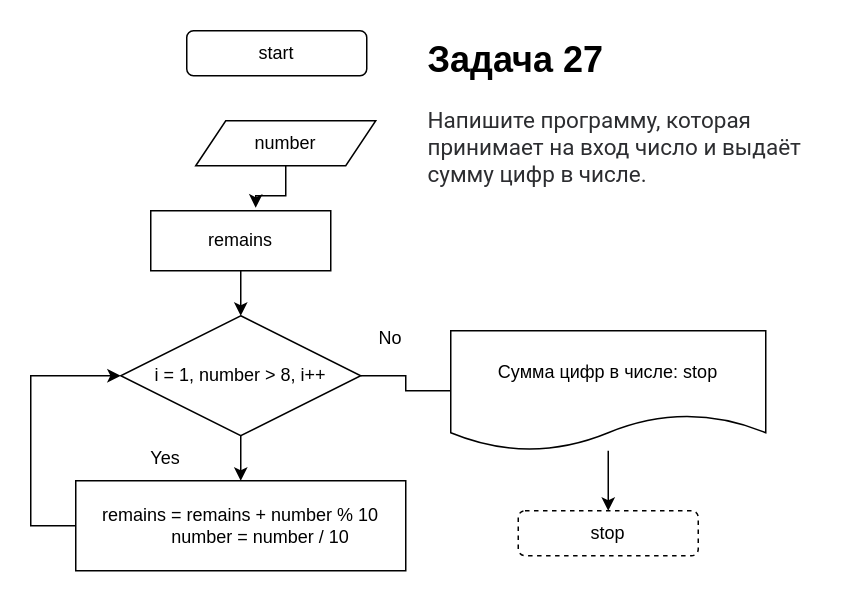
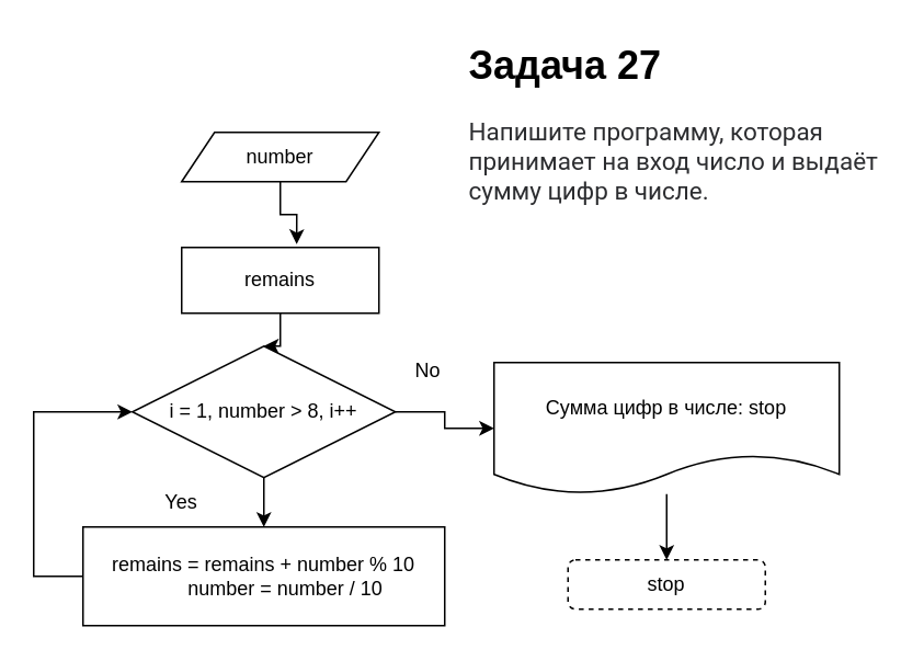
- <mxCell id="2" value="start" style="rounded=1;whiteSpace=wrap;html=1;" vertex="1" parent="1"><mxGeometry x="124" y="20" width="120" height="30" as="geometry" /></mxCell>
- <mxCell id="4" value="number" style="shape=parallelogram;perimeter=parallelogramPerimeter;whiteSpace=wrap;html=1;fixedSize=1;" vertex="1" parent="1"><mxGeometry x="130" y="80" width="120" height="30" as="geometry" /></mxCell>
+ <mxCell id="4" value="number" style="shape=parallelogram;perimeter=parallelogramPerimeter;whiteSpace=wrap;html=1;fixedSize=1;" vertex="1" parent="1"><mxGeometry x="110" y="80" width="120" height="30" as="geometry" /></mxCell>
- <mxCell id="6" value="remains" style="rounded=0;whiteSpace=wrap;html=1;" vertex="1" parent="1"><mxGeometry x="100" y="140" width="120" height="40" as="geometry" /></mxCell>
+ <mxCell id="6" value="remains" style="rounded=0;whiteSpace=wrap;html=1;" vertex="1" parent="1"><mxGeometry x="110" y="150" width="120" height="40" as="geometry" /></mxCell>
- <mxCell id="8" style="edgeStyle=orthogonalEdgeStyle;rounded=0;orthogonalLoop=1;jettySize=auto;html=1;endArrow=none;" edge="1" parent="1" source="9" target="14"><mxGeometry relative="1" as="geometry" /></mxCell>
+ <mxCell id="8" style="edgeStyle=orthogonalEdgeStyle;rounded=0;orthogonalLoop=1;jettySize=auto;html=1;" edge="1" parent="1" source="9" target="14"><mxGeometry relative="1" as="geometry" /></mxCell>
